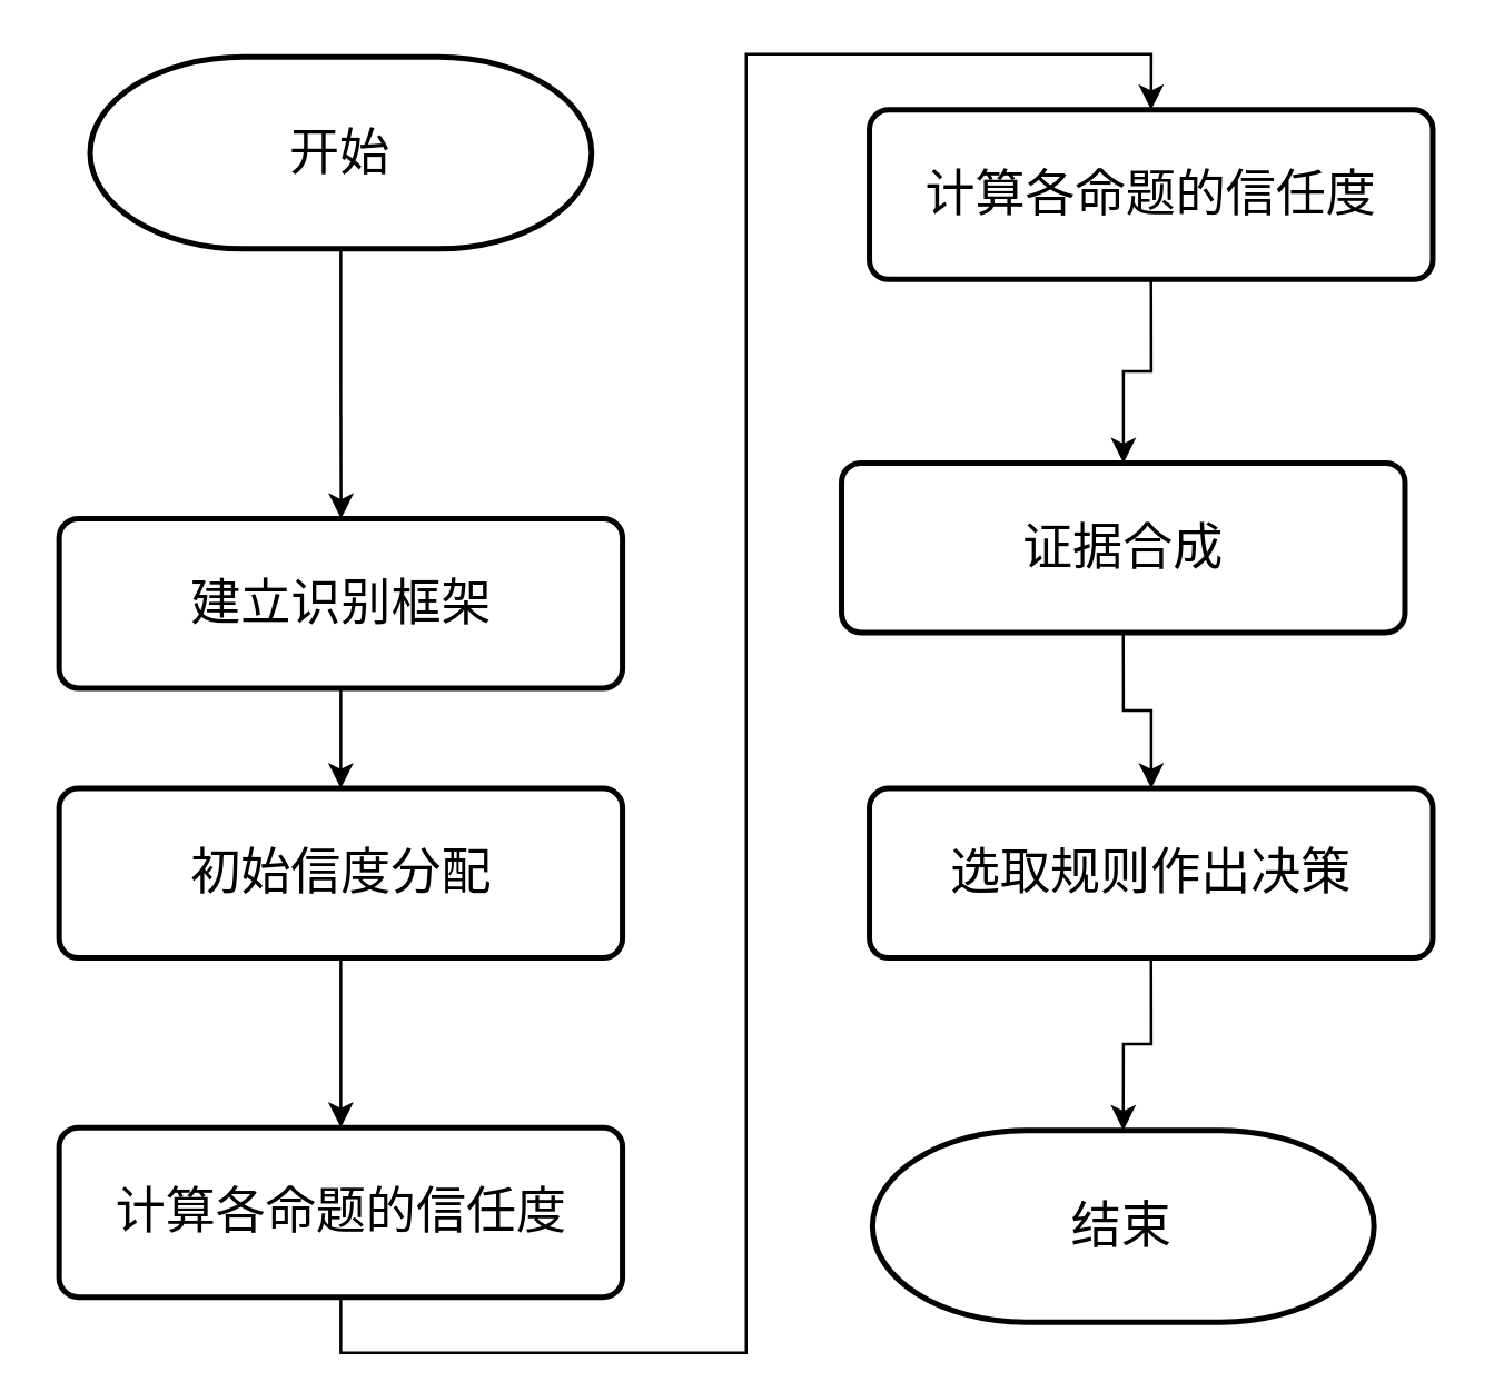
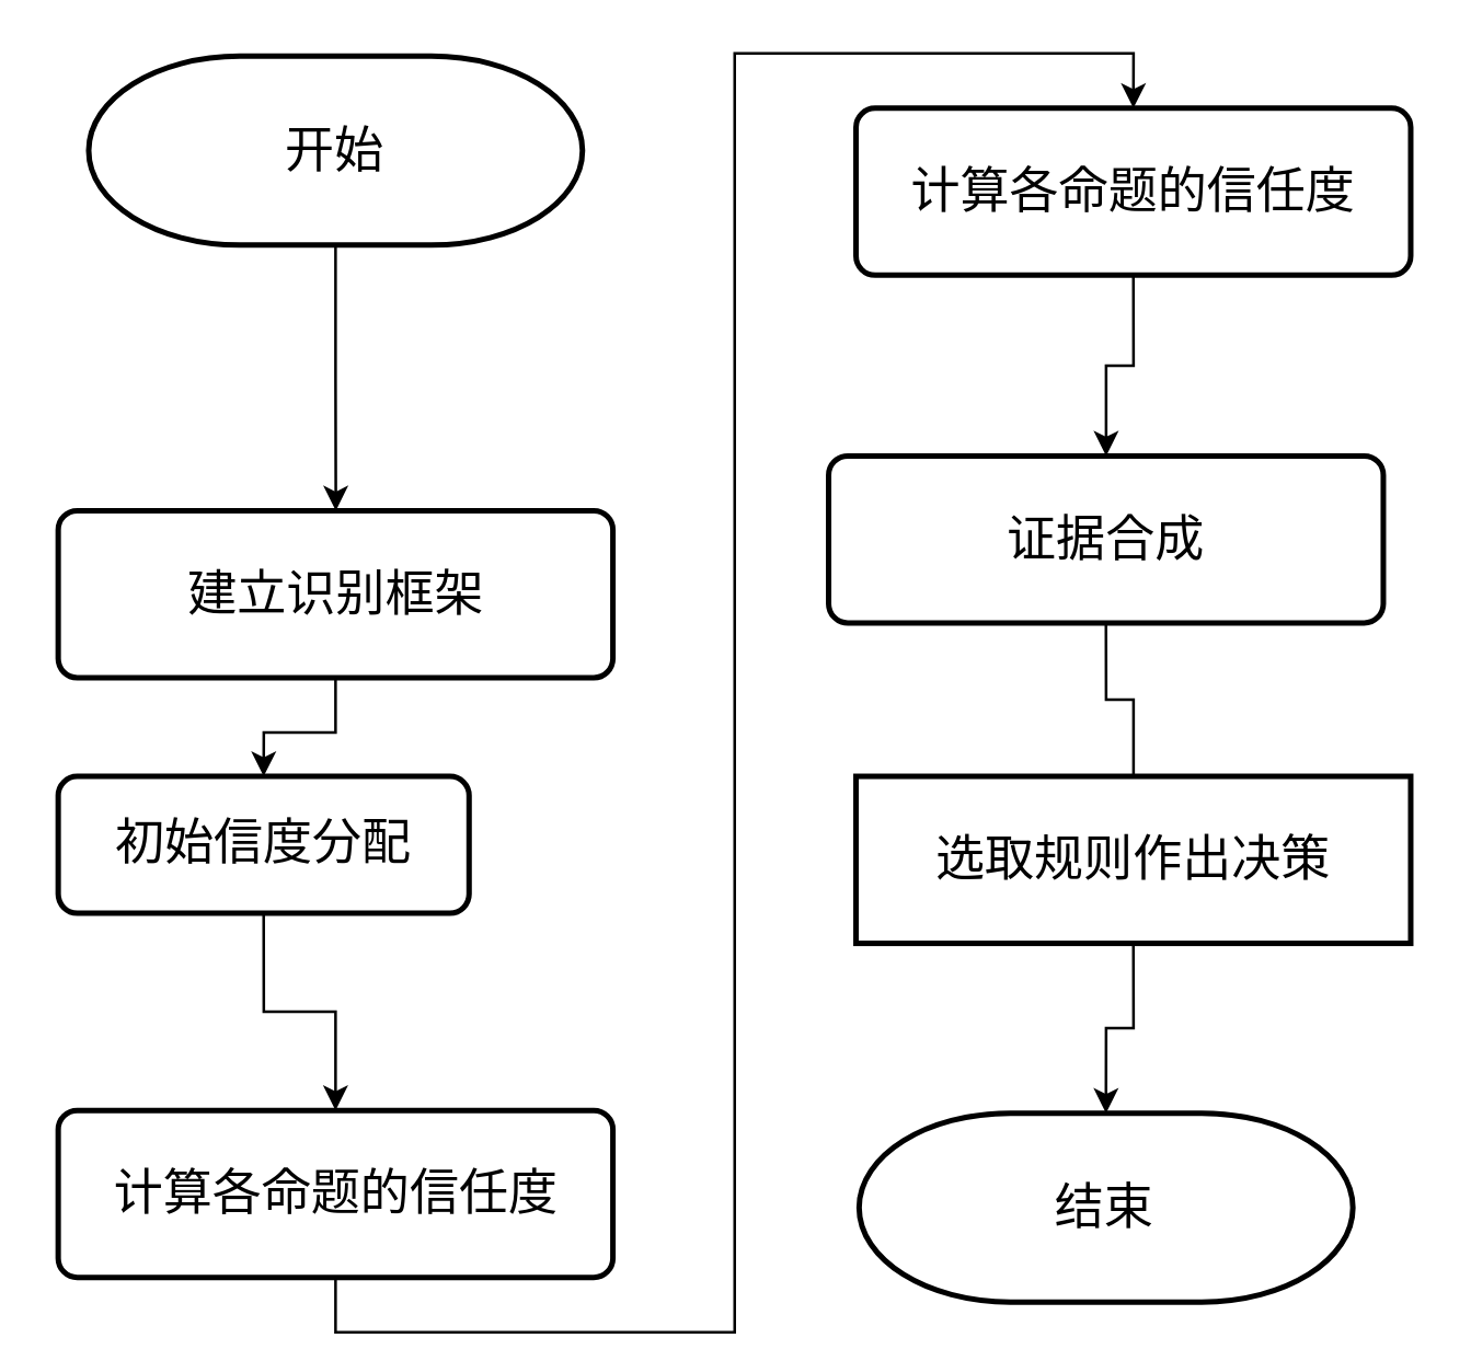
- <mxCell id="11" style="edgeStyle=orthogonalEdgeStyle;rounded=0;orthogonalLoop=1;jettySize=auto;html=1;exitX=0.5;exitY=1;exitDx=0;exitDy=0;" edge="1" parent="1" source="12" target="13"><mxGeometry relative="1" as="geometry" /></mxCell>
+ <mxCell id="11" style="edgeStyle=orthogonalEdgeStyle;rounded=0;orthogonalLoop=1;jettySize=auto;html=1;exitX=0.5;exitY=1;exitDx=0;exitDy=0;endArrow=none;" edge="1" parent="1" source="12" target="13"><mxGeometry relative="1" as="geometry" /></mxCell>
- <mxCell id="6" value="初始信度分配" style="rounded=1;whiteSpace=wrap;html=1;absoluteArcSize=1;arcSize=14;strokeWidth=2;fontSize=18;" vertex="1" parent="1"><mxGeometry x="20.75" y="283" width="202.5" height="61" as="geometry" /></mxCell>
+ <mxCell id="6" value="初始信度分配" style="rounded=1;whiteSpace=wrap;html=1;absoluteArcSize=1;arcSize=14;strokeWidth=2;fontSize=18;" vertex="1" parent="1"><mxGeometry x="20.75" y="283" width="150" height="50" as="geometry" /></mxCell>
- <mxCell id="13" value="选取规则作出决策" style="rounded=1;whiteSpace=wrap;html=1;absoluteArcSize=1;arcSize=14;strokeWidth=2;fontSize=18;" vertex="1" parent="1"><mxGeometry x="312" y="283" width="202.5" height="61" as="geometry" /></mxCell>
+ <mxCell id="13" value="选取规则作出决策" style="whiteSpace=wrap;html=1;absoluteArcSize=1;arcSize=14;strokeWidth=2;fontSize=18;rounded=0;" vertex="1" parent="1"><mxGeometry x="312" y="283" width="202.5" height="61" as="geometry" /></mxCell>
